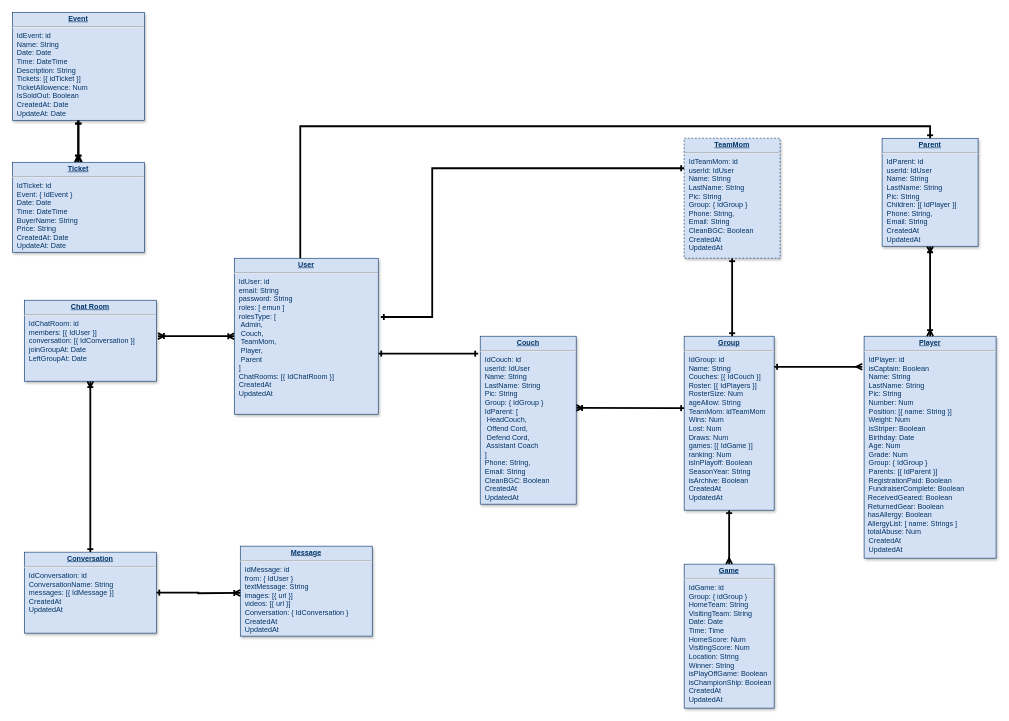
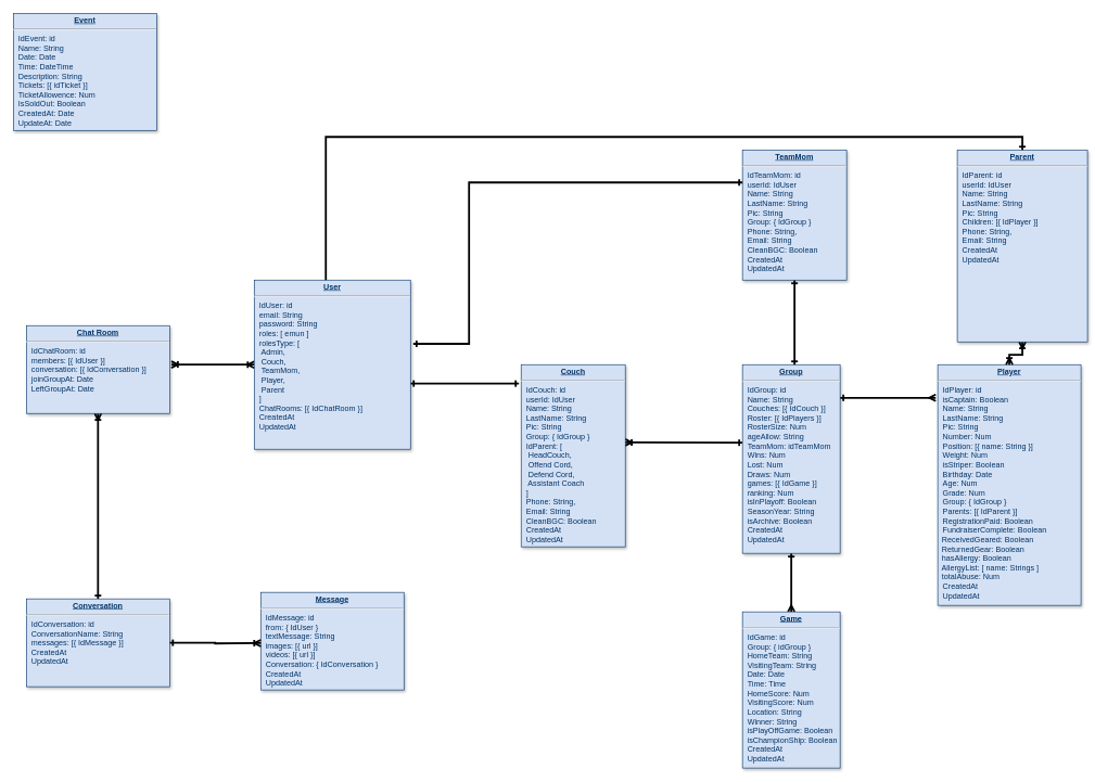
- <mxCell id="25" style="edgeStyle=none;html=1;entryX=0.5;entryY=1;entryDx=0;entryDy=0;strokeWidth=4;endArrow=ERone;endFill=0;startArrow=ERoneToMany;startFill=0;" edge="1" parent="1" source="26" target="24"><mxGeometry relative="1" as="geometry" /></mxCell>
- <mxCell id="12" value="&lt;p style=&quot;margin: 0px; margin-top: 4px; text-align: center; text-decoration: underline;&quot;&gt;&lt;b&gt;Parent&lt;/b&gt;&lt;/p&gt;&lt;hr&gt;&lt;p style=&quot;margin: 0px; margin-left: 8px;&quot;&gt;IdParent: id&lt;/p&gt;&lt;p style=&quot;margin: 0px; margin-left: 8px;&quot;&gt;userId: IdUser&lt;/p&gt;&lt;p style=&quot;margin: 0px; margin-left: 8px;&quot;&gt;Name: String&lt;/p&gt;&lt;p style=&quot;margin: 0px; margin-left: 8px;&quot;&gt;LastName: String&lt;/p&gt;&lt;p style=&quot;margin: 0px; margin-left: 8px;&quot;&gt;Pic: String&lt;/p&gt;&lt;p style=&quot;margin: 0px; margin-left: 8px;&quot;&gt;Children: [{ IdPlayer }]&lt;/p&gt;&lt;p style=&quot;margin: 0px; margin-left: 8px;&quot;&gt;Phone: String,&lt;/p&gt;&lt;p style=&quot;margin: 0px; margin-left: 8px;&quot;&gt;Email: String&lt;/p&gt;&lt;p style=&quot;margin: 0px; margin-left: 8px;&quot;&gt;&lt;span style=&quot;background-color: initial;&quot;&gt;CreatedAt&lt;/span&gt;&lt;br&gt;&lt;/p&gt;&lt;p style=&quot;margin: 0px; margin-left: 8px;&quot;&gt;UpdatedAt&lt;/p&gt;" style="verticalAlign=top;align=left;overflow=fill;fontSize=12;fontFamily=Helvetica;html=1;strokeColor=#003366;shadow=1;fillColor=#D4E1F5;fontColor=#003366" parent="1" vertex="1"><mxGeometry x="1470" y="230" width="160" height="180" as="geometry" /></mxCell>
+ <mxCell id="12" value="&lt;p style=&quot;margin: 0px; margin-top: 4px; text-align: center; text-decoration: underline;&quot;&gt;&lt;b&gt;Parent&lt;/b&gt;&lt;/p&gt;&lt;hr&gt;&lt;p style=&quot;margin: 0px; margin-left: 8px;&quot;&gt;IdParent: id&lt;/p&gt;&lt;p style=&quot;margin: 0px; margin-left: 8px;&quot;&gt;userId: IdUser&lt;/p&gt;&lt;p style=&quot;margin: 0px; margin-left: 8px;&quot;&gt;Name: String&lt;/p&gt;&lt;p style=&quot;margin: 0px; margin-left: 8px;&quot;&gt;LastName: String&lt;/p&gt;&lt;p style=&quot;margin: 0px; margin-left: 8px;&quot;&gt;Pic: String&lt;/p&gt;&lt;p style=&quot;margin: 0px; margin-left: 8px;&quot;&gt;Children: [{ IdPlayer }]&lt;/p&gt;&lt;p style=&quot;margin: 0px; margin-left: 8px;&quot;&gt;Phone: String,&lt;/p&gt;&lt;p style=&quot;margin: 0px; margin-left: 8px;&quot;&gt;Email: String&lt;/p&gt;&lt;p style=&quot;margin: 0px; margin-left: 8px;&quot;&gt;&lt;span style=&quot;background-color: initial;&quot;&gt;CreatedAt&lt;/span&gt;&lt;br&gt;&lt;/p&gt;&lt;p style=&quot;margin: 0px; margin-left: 8px;&quot;&gt;UpdatedAt&lt;/p&gt;" style="verticalAlign=top;align=left;overflow=fill;fontSize=12;fontFamily=Helvetica;html=1;strokeColor=#003366;shadow=1;fillColor=#D4E1F5;fontColor=#003366" parent="1" vertex="1"><mxGeometry x="1470" y="230" width="200" height="295" as="geometry" /></mxCell>
- <mxCell id="10" value="&lt;p style=&quot;margin: 0px; margin-top: 4px; text-align: center; text-decoration: underline;&quot;&gt;&lt;b&gt;TeamMom&lt;/b&gt;&lt;/p&gt;&lt;hr&gt;&lt;p style=&quot;margin: 0px; margin-left: 8px;&quot;&gt;IdTeamMom: id&lt;/p&gt;&lt;p style=&quot;margin: 0px; margin-left: 8px;&quot;&gt;userId: IdUser&lt;/p&gt;&lt;p style=&quot;margin: 0px; margin-left: 8px;&quot;&gt;Name: String&lt;/p&gt;&lt;p style=&quot;margin: 0px; margin-left: 8px;&quot;&gt;LastName: String&lt;/p&gt;&lt;p style=&quot;margin: 0px; margin-left: 8px;&quot;&gt;Pic: String&lt;/p&gt;&lt;p style=&quot;margin: 0px; margin-left: 8px;&quot;&gt;Group: { IdGroup }&lt;/p&gt;&lt;p style=&quot;margin: 0px; margin-left: 8px;&quot;&gt;Phone: String,&lt;/p&gt;&lt;p style=&quot;margin: 0px; margin-left: 8px;&quot;&gt;Email: String&lt;/p&gt;&lt;p style=&quot;margin: 0px; margin-left: 8px;&quot;&gt;CleanBGC: Boolean&lt;/p&gt;&lt;p style=&quot;margin: 0px; margin-left: 8px;&quot;&gt;&lt;span style=&quot;background-color: initial;&quot;&gt;CreatedAt&lt;/span&gt;&lt;br&gt;&lt;/p&gt;&lt;p style=&quot;margin: 0px; margin-left: 8px;&quot;&gt;UpdatedAt&lt;/p&gt;" style="verticalAlign=top;align=left;overflow=fill;fontSize=12;fontFamily=Helvetica;html=1;strokeColor=#003366;shadow=1;fillColor=#D4E1F5;fontColor=#003366;dashed=1;" parent="1" vertex="1"><mxGeometry x="1140" y="230" width="160" height="200" as="geometry" /></mxCell>
+ <mxCell id="10" value="&lt;p style=&quot;margin: 0px; margin-top: 4px; text-align: center; text-decoration: underline;&quot;&gt;&lt;b&gt;TeamMom&lt;/b&gt;&lt;/p&gt;&lt;hr&gt;&lt;p style=&quot;margin: 0px; margin-left: 8px;&quot;&gt;IdTeamMom: id&lt;/p&gt;&lt;p style=&quot;margin: 0px; margin-left: 8px;&quot;&gt;userId: IdUser&lt;/p&gt;&lt;p style=&quot;margin: 0px; margin-left: 8px;&quot;&gt;Name: String&lt;/p&gt;&lt;p style=&quot;margin: 0px; margin-left: 8px;&quot;&gt;LastName: String&lt;/p&gt;&lt;p style=&quot;margin: 0px; margin-left: 8px;&quot;&gt;Pic: String&lt;/p&gt;&lt;p style=&quot;margin: 0px; margin-left: 8px;&quot;&gt;Group: { IdGroup }&lt;/p&gt;&lt;p style=&quot;margin: 0px; margin-left: 8px;&quot;&gt;Phone: String,&lt;/p&gt;&lt;p style=&quot;margin: 0px; margin-left: 8px;&quot;&gt;Email: String&lt;/p&gt;&lt;p style=&quot;margin: 0px; margin-left: 8px;&quot;&gt;CleanBGC: Boolean&lt;/p&gt;&lt;p style=&quot;margin: 0px; margin-left: 8px;&quot;&gt;&lt;span style=&quot;background-color: initial;&quot;&gt;CreatedAt&lt;/span&gt;&lt;br&gt;&lt;/p&gt;&lt;p style=&quot;margin: 0px; margin-left: 8px;&quot;&gt;UpdatedAt&lt;/p&gt;" style="verticalAlign=top;align=left;overflow=fill;fontSize=12;fontFamily=Helvetica;html=1;strokeColor=#003366;shadow=1;fillColor=#D4E1F5;fontColor=#003366" parent="1" vertex="1"><mxGeometry x="1140" y="230" width="160" height="200" as="geometry" /></mxCell>
- <mxCell id="26" value="&lt;p style=&quot;margin: 0px ; margin-top: 4px ; text-align: center ; text-decoration: underline&quot;&gt;&lt;b&gt;Ticket&lt;/b&gt;&lt;/p&gt;&lt;hr&gt;&lt;p style=&quot;margin: 0px ; margin-left: 8px&quot;&gt;IdTicket: id&lt;/p&gt;&lt;p style=&quot;margin: 0px ; margin-left: 8px&quot;&gt;Event: { IdEvent }&lt;/p&gt;&lt;p style=&quot;margin: 0px ; margin-left: 8px&quot;&gt;Date: Date&lt;/p&gt;&lt;p style=&quot;margin: 0px ; margin-left: 8px&quot;&gt;Time: DateTime&lt;/p&gt;&lt;p style=&quot;margin: 0px ; margin-left: 8px&quot;&gt;BuyerName: String&lt;/p&gt;&lt;p style=&quot;margin: 0px ; margin-left: 8px&quot;&gt;Price: String&lt;/p&gt;&lt;p style=&quot;margin: 0px ; margin-left: 8px&quot;&gt;&lt;span&gt;CreatedAt: Date&lt;/span&gt;&lt;br&gt;&lt;/p&gt;&lt;p style=&quot;margin: 0px ; margin-left: 8px&quot;&gt;&lt;span&gt;UpdateAt: Date&lt;/span&gt;&lt;/p&gt;&lt;p style=&quot;margin: 0px ; margin-left: 8px&quot;&gt;&lt;br&gt;&lt;/p&gt;" style="verticalAlign=top;align=left;overflow=fill;fontSize=12;fontFamily=Helvetica;html=1;strokeColor=#003366;shadow=1;fillColor=#D4E1F5;fontColor=#003366" vertex="1" parent="1"><mxGeometry x="20" y="270" width="220" height="150" as="geometry" /></mxCell>
